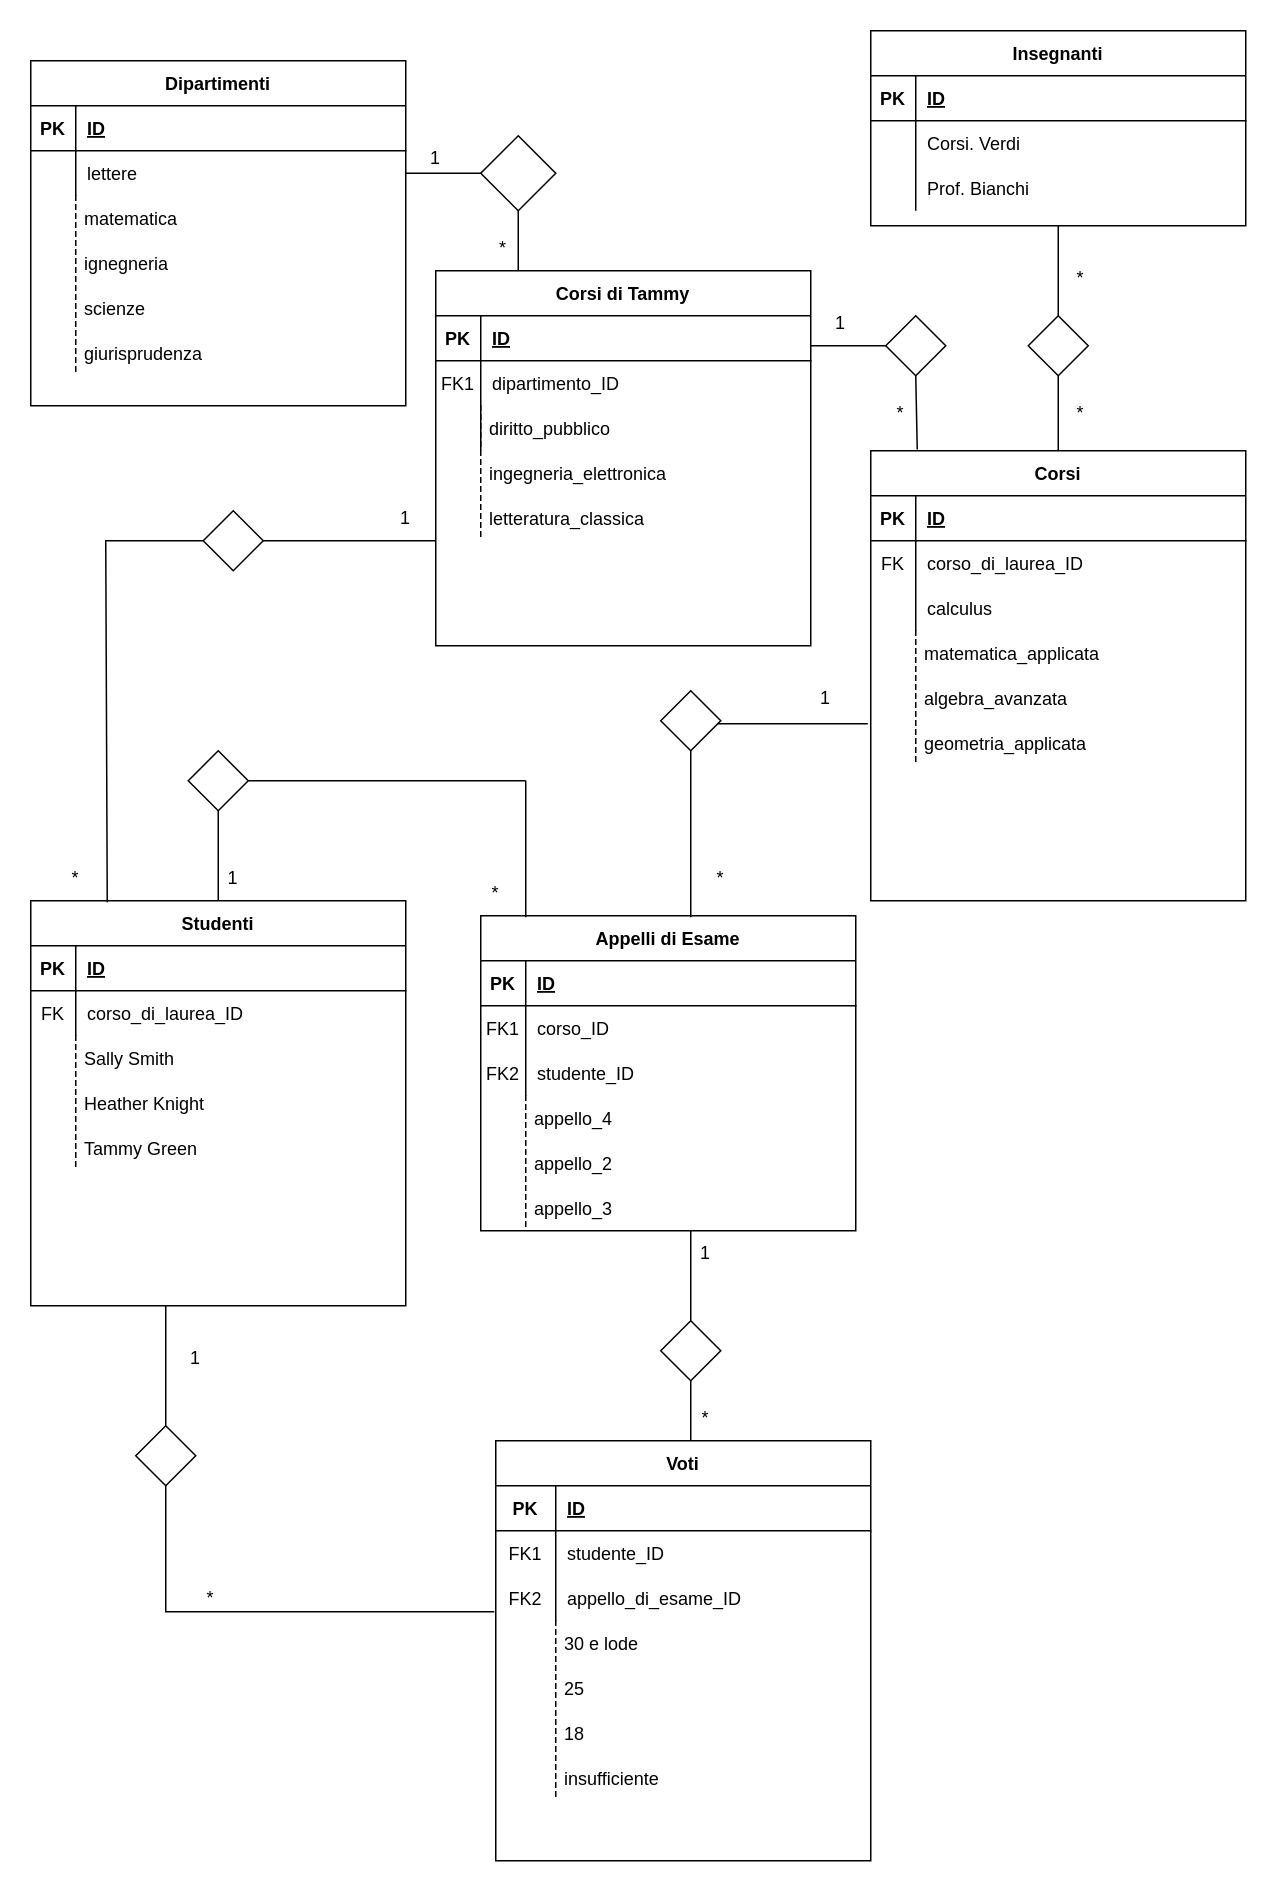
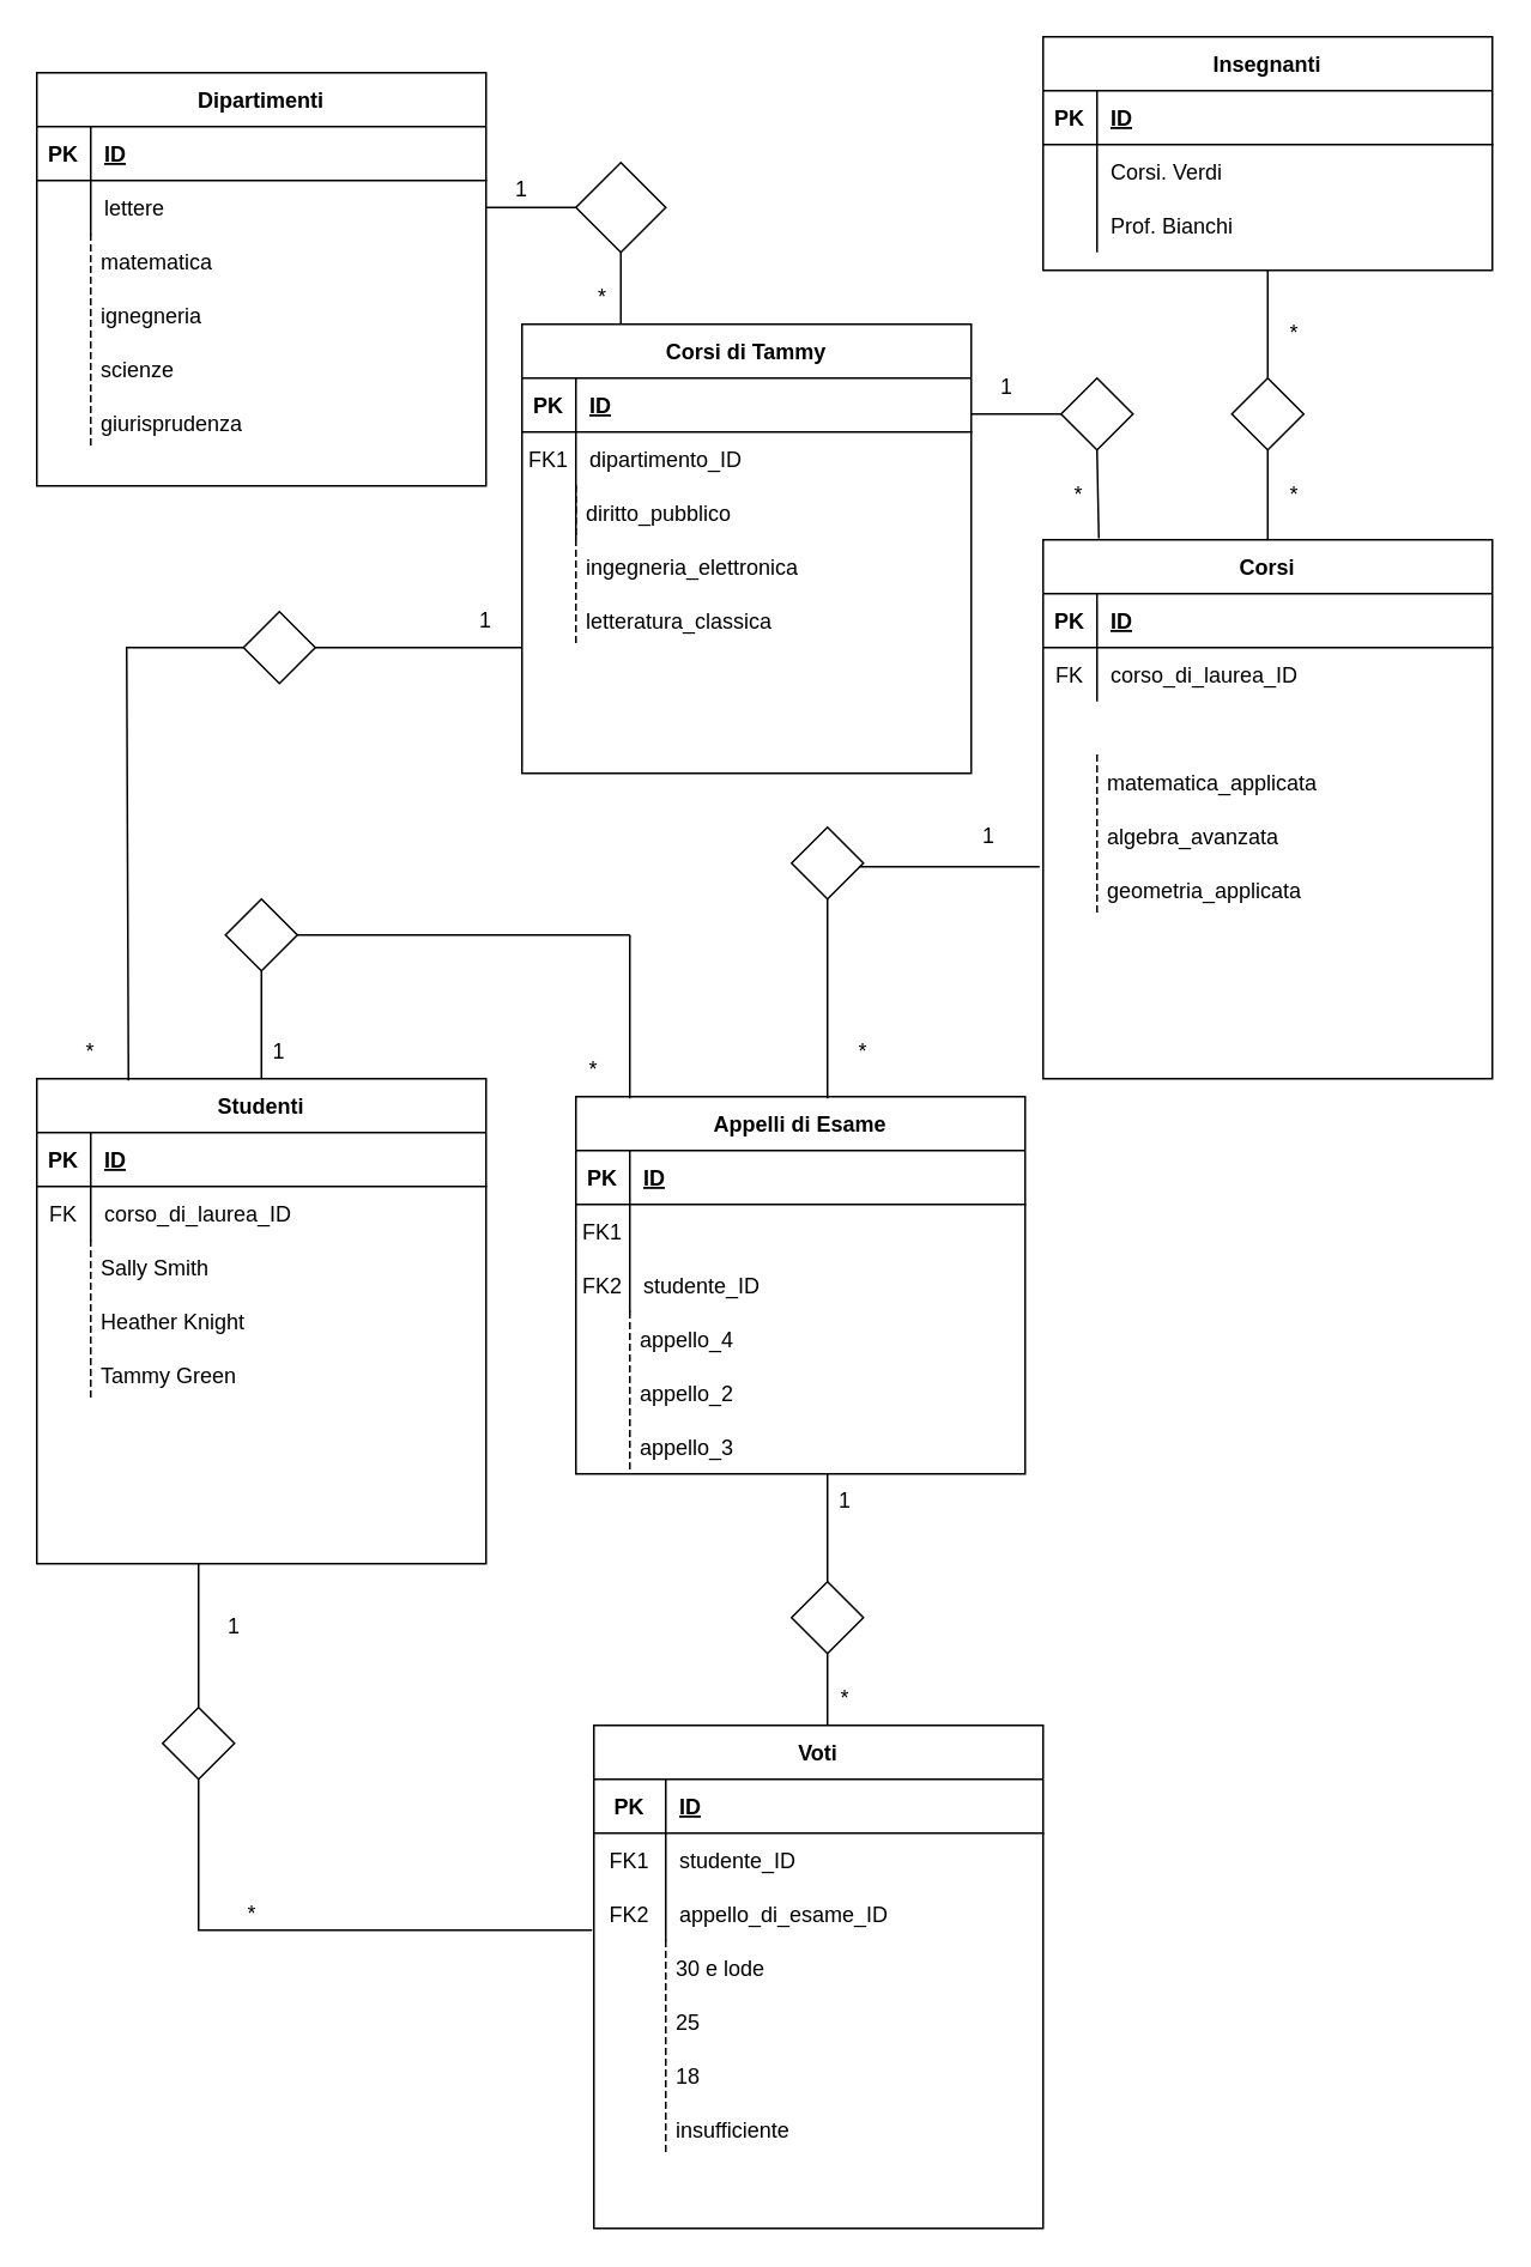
- <mxCell id="21" value="calculus" style="shape=partialRectangle;overflow=hidden;connectable=0;fillColor=none;top=0;left=0;bottom=0;right=0;align=left;spacingLeft=6;" parent="19" vertex="1"><mxGeometry x="30" width="220" height="30" as="geometry"><mxRectangle width="220" height="30" as="alternateBounds" /></mxGeometry></mxCell>
- <mxCell id="35" value="corso_ID" style="shape=partialRectangle;overflow=hidden;connectable=0;fillColor=none;top=0;left=0;bottom=0;right=0;align=left;spacingLeft=6;" vertex="1" parent="33"><mxGeometry x="30" width="220" height="30" as="geometry"><mxRectangle width="220" height="30" as="alternateBounds" /></mxGeometry></mxCell>
